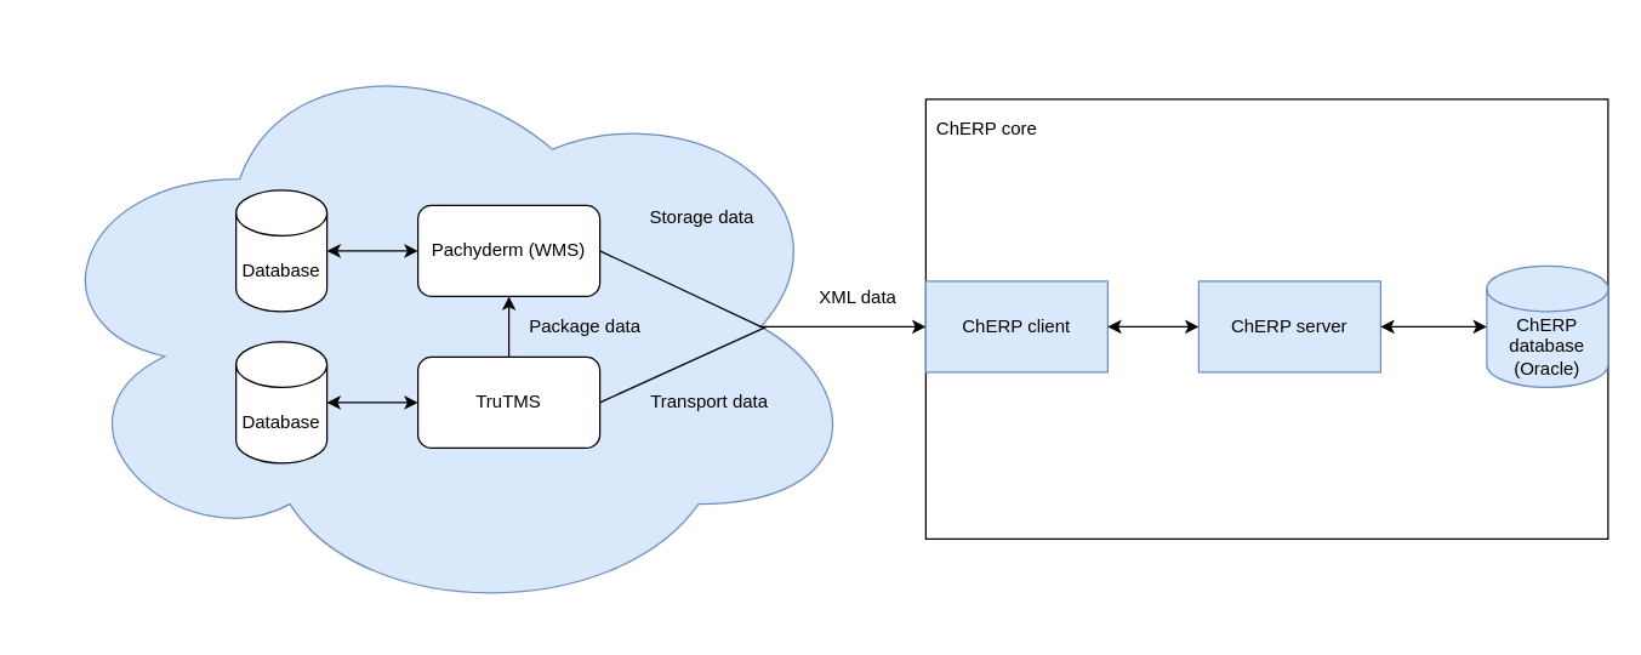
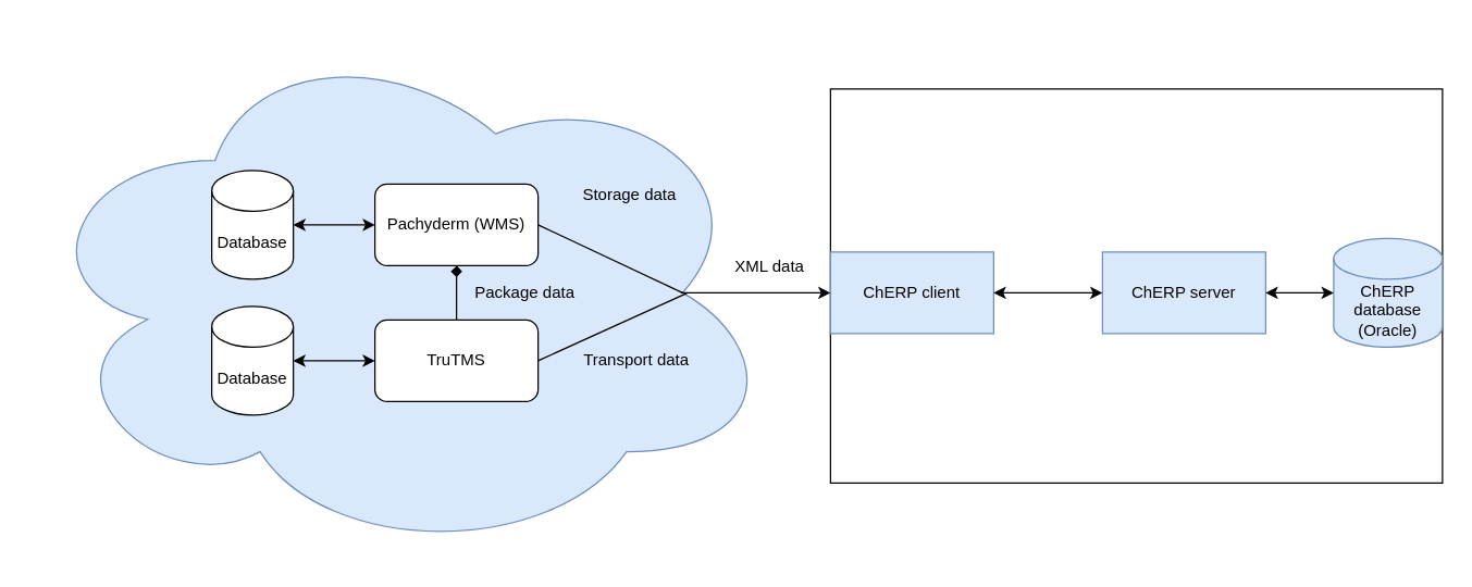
- <mxCell id="16" value="&lt;div&gt;ChERP core&lt;/div&gt;" style="text;html=1;align=center;verticalAlign=middle;resizable=0;points=[];autosize=1;strokeColor=none;fillColor=none;" vertex="1" parent="1"><mxGeometry x="610" y="75" width="80" height="20" as="geometry" /></mxCell>
- <mxCell id="23" value="" style="endArrow=classic;html=1;rounded=0;entryX=0.5;entryY=1;entryDx=0;entryDy=0;exitX=0.5;exitY=0;exitDx=0;exitDy=0;" edge="1" parent="1" source="10" target="19"><mxGeometry width="50" height="50" relative="1" as="geometry"><mxPoint x="670" y="205" as="sourcePoint" /><mxPoint x="720" y="155" as="targetPoint" /></mxGeometry></mxCell>
+ <mxCell id="23" value="" style="endArrow=diamond;html=1;rounded=0;entryX=0.5;entryY=1;entryDx=0;entryDy=0;exitX=0.5;exitY=0;exitDx=0;exitDy=0;" edge="1" parent="1" source="10" target="19"><mxGeometry width="50" height="50" relative="1" as="geometry"><mxPoint x="670" y="205" as="sourcePoint" /><mxPoint x="720" y="155" as="targetPoint" /></mxGeometry></mxCell>
- <mxCell id="4" value="ChERP server" style="whiteSpace=wrap;html=1;fillColor=#dae8fc;strokeColor=#6c8ebf;" vertex="1" parent="1"><mxGeometry x="790" y="185" width="120" height="60" as="geometry" /></mxCell>
+ <mxCell id="4" value="ChERP server" style="whiteSpace=wrap;html=1;fillColor=#dae8fc;strokeColor=#6c8ebf;" vertex="1" parent="1"><mxGeometry x="810" y="185" width="120" height="60" as="geometry" /></mxCell>
